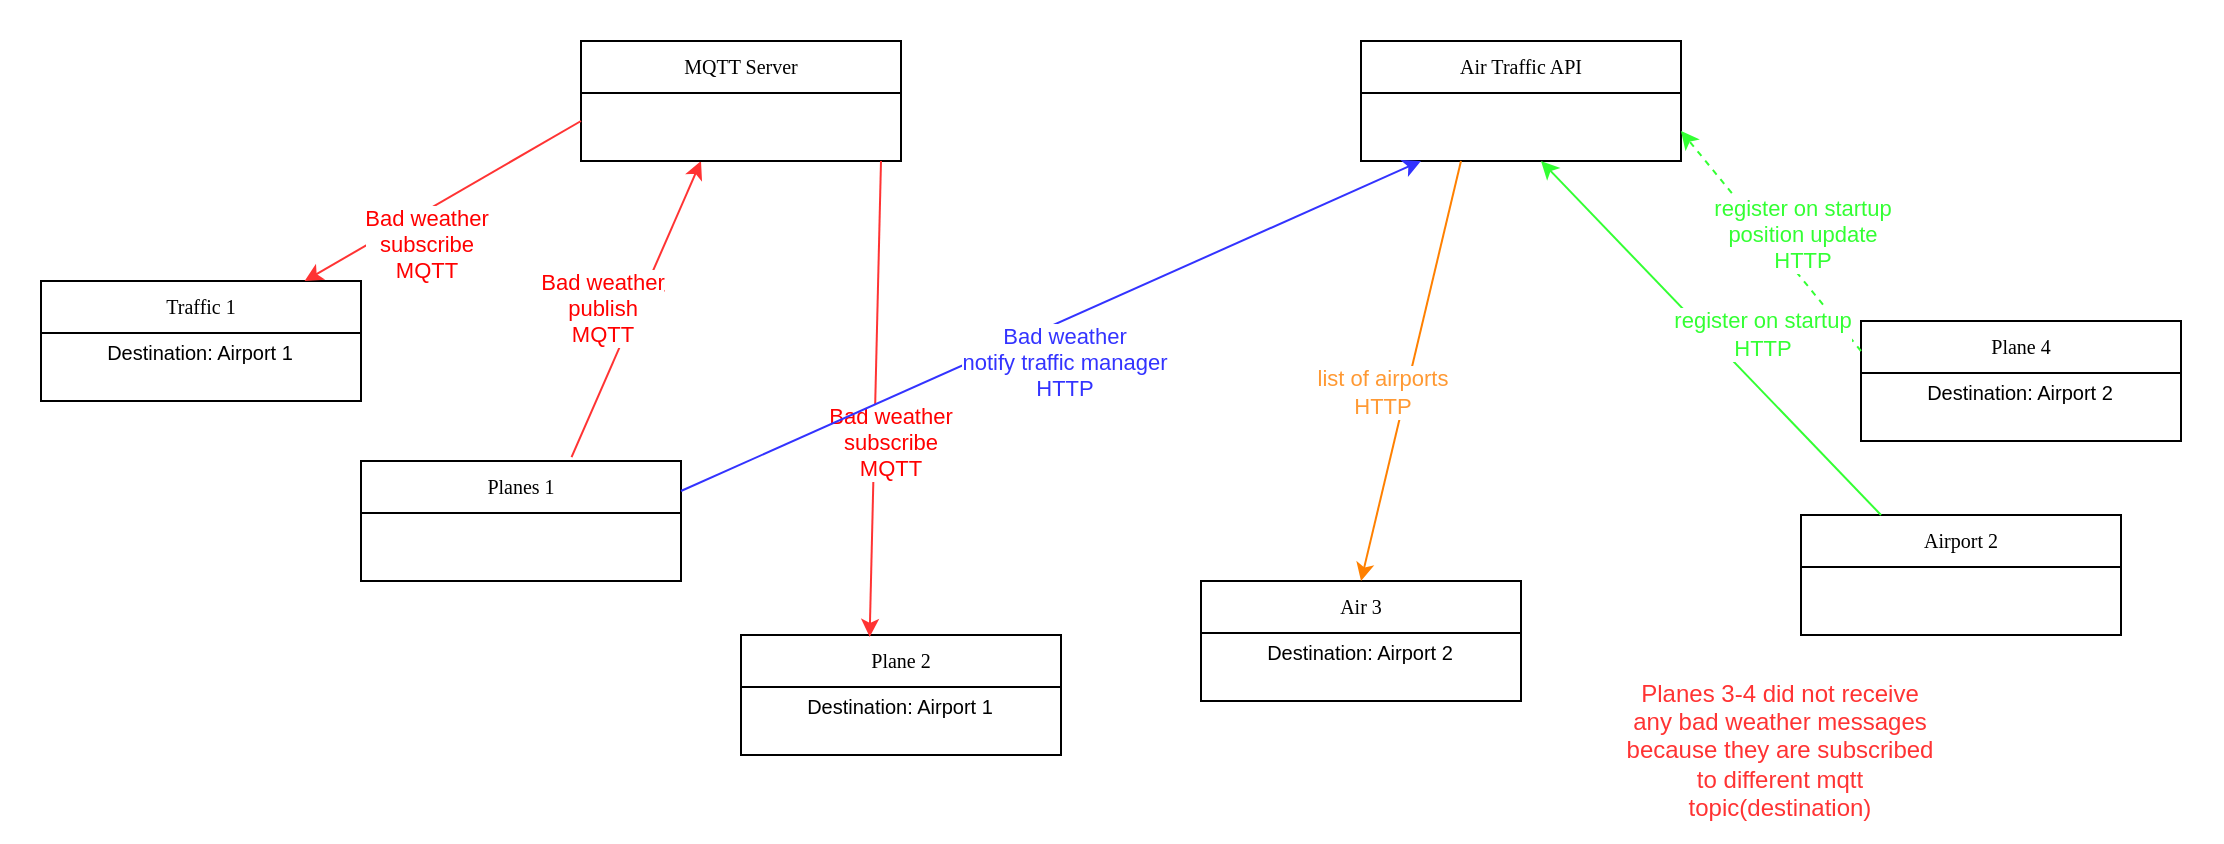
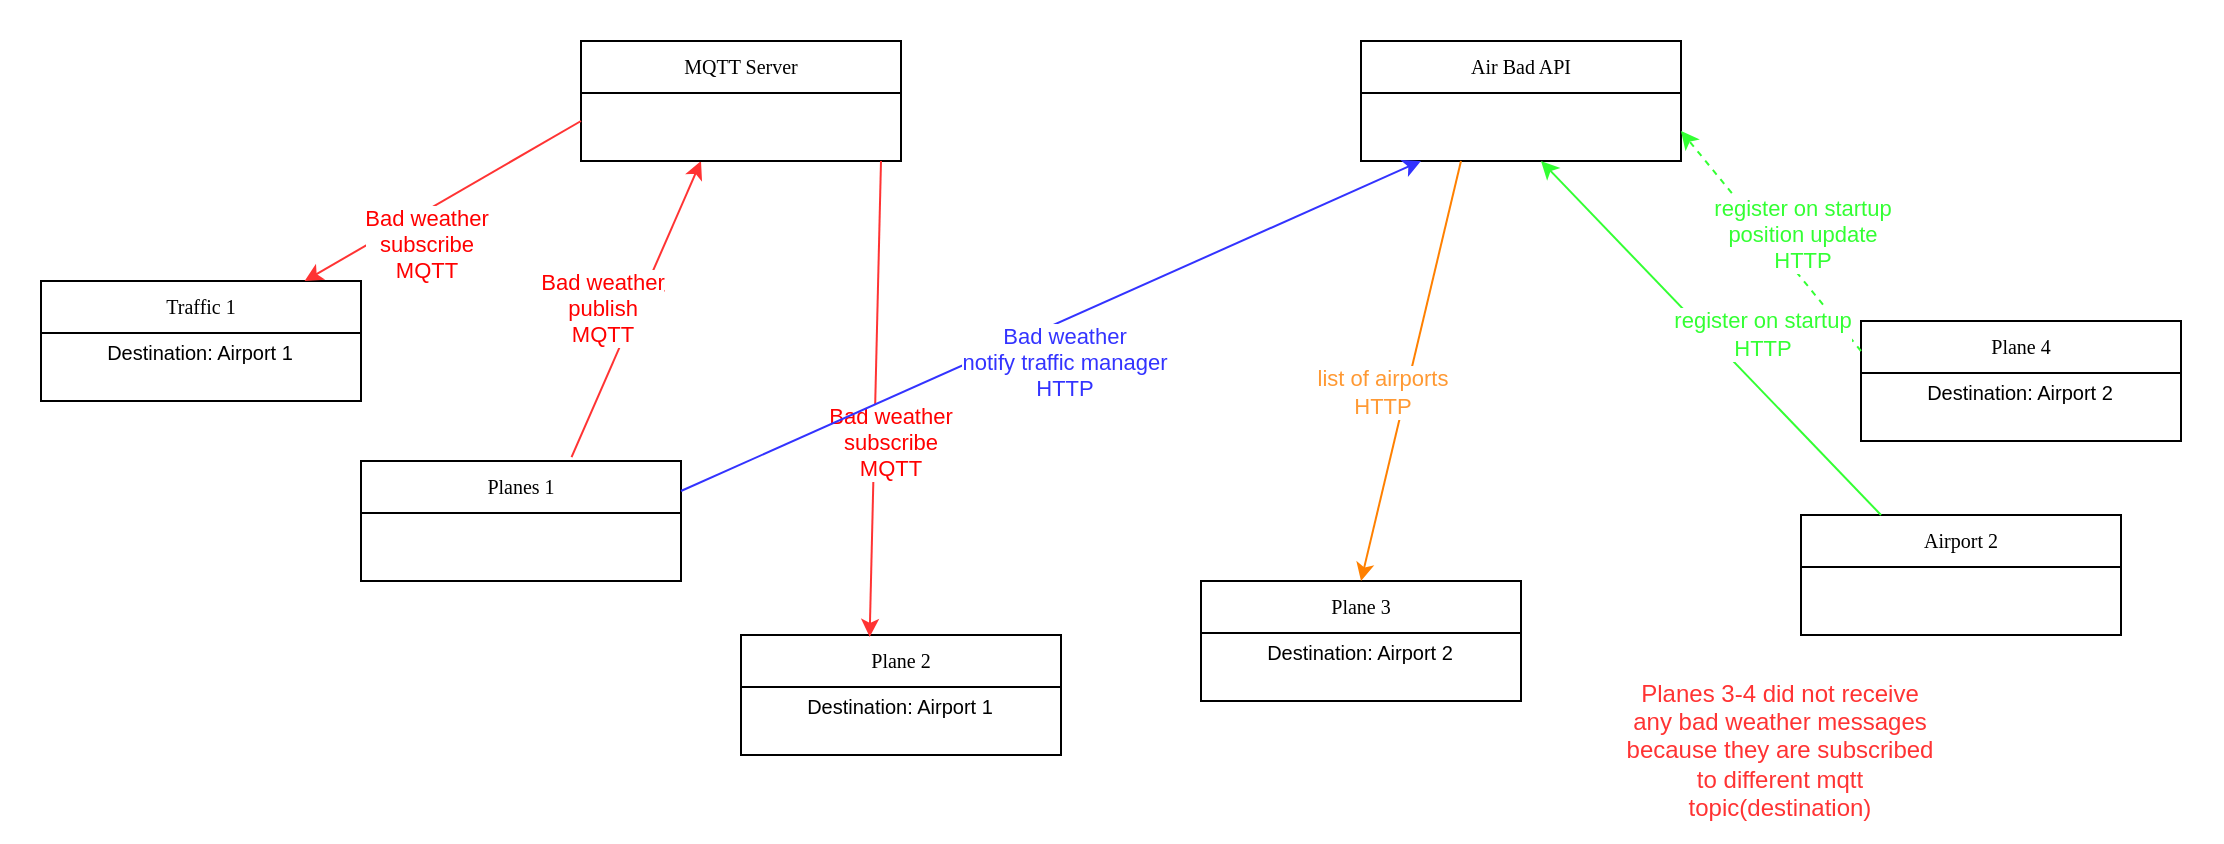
- <mxCell id="15" value="Air Traffic API" style="swimlane;html=1;fontStyle=0;childLayout=stackLayout;horizontal=1;startSize=26;fillColor=none;horizontalStack=0;resizeParent=1;resizeLast=0;collapsible=1;marginBottom=0;swimlaneFillColor=#ffffff;rounded=0;shadow=0;comic=0;labelBackgroundColor=none;strokeWidth=1;fontFamily=Verdana;fontSize=10;align=center;" vertex="1" parent="1"><mxGeometry x="680" y="20" width="160" height="60" as="geometry" /></mxCell>
+ <mxCell id="15" value="Air Bad API" style="swimlane;html=1;fontStyle=0;childLayout=stackLayout;horizontal=1;startSize=26;fillColor=none;horizontalStack=0;resizeParent=1;resizeLast=0;collapsible=1;marginBottom=0;swimlaneFillColor=#ffffff;rounded=0;shadow=0;comic=0;labelBackgroundColor=none;strokeWidth=1;fontFamily=Verdana;fontSize=10;align=center;" vertex="1" parent="1"><mxGeometry x="680" y="20" width="160" height="60" as="geometry" /></mxCell>
- <mxCell id="8" value="Air 3" style="swimlane;html=1;fontStyle=0;childLayout=stackLayout;horizontal=1;startSize=26;fillColor=none;horizontalStack=0;resizeParent=1;resizeLast=0;collapsible=1;marginBottom=0;swimlaneFillColor=#ffffff;rounded=0;shadow=0;comic=0;labelBackgroundColor=none;strokeWidth=1;fontFamily=Verdana;fontSize=10;align=center;" vertex="1" parent="1"><mxGeometry x="600" y="290" width="160" height="60" as="geometry" /></mxCell>
+ <mxCell id="8" value="Plane 3" style="swimlane;html=1;fontStyle=0;childLayout=stackLayout;horizontal=1;startSize=26;fillColor=none;horizontalStack=0;resizeParent=1;resizeLast=0;collapsible=1;marginBottom=0;swimlaneFillColor=#ffffff;rounded=0;shadow=0;comic=0;labelBackgroundColor=none;strokeWidth=1;fontFamily=Verdana;fontSize=10;align=center;" vertex="1" parent="1"><mxGeometry x="600" y="290" width="160" height="60" as="geometry" /></mxCell>
